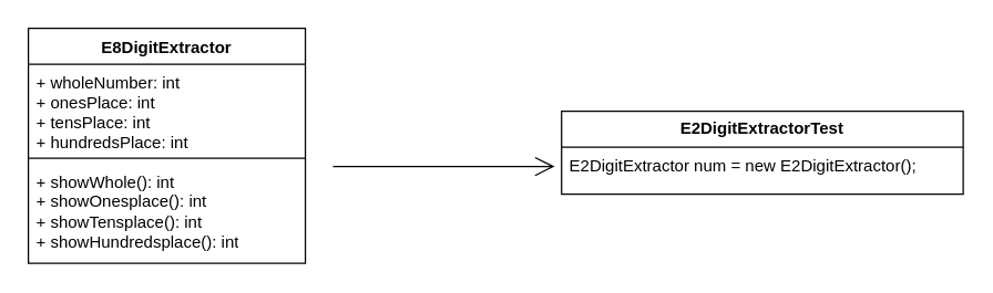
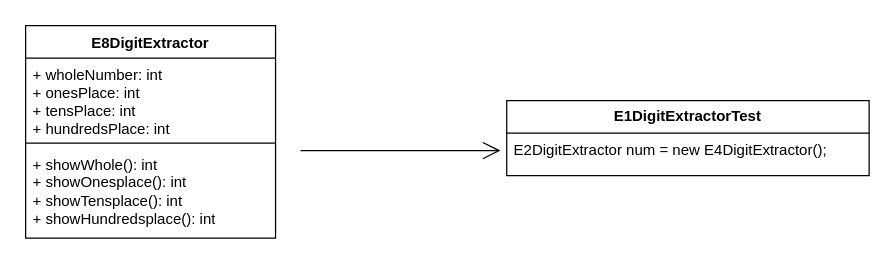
- <mxCell id="7" value="&lt;b&gt;E2DigitExtractorTest&lt;/b&gt;" style="swimlane;fontStyle=0;childLayout=stackLayout;horizontal=1;startSize=26;fillColor=none;horizontalStack=0;resizeParent=1;resizeParentMax=0;resizeLast=0;collapsible=1;marginBottom=0;whiteSpace=wrap;html=1;" vertex="1" parent="1"><mxGeometry x="405" y="80" width="290" height="60" as="geometry" /></mxCell>
+ <mxCell id="7" value="&lt;b&gt;E1DigitExtractorTest&lt;/b&gt;" style="swimlane;fontStyle=0;childLayout=stackLayout;horizontal=1;startSize=26;fillColor=none;horizontalStack=0;resizeParent=1;resizeParentMax=0;resizeLast=0;collapsible=1;marginBottom=0;whiteSpace=wrap;html=1;" vertex="1" parent="1"><mxGeometry x="405" y="80" width="290" height="60" as="geometry" /></mxCell>
- <mxCell id="8" value="E2DigitExtractor num = new E2DigitExtractor();" style="text;strokeColor=none;fillColor=none;align=left;verticalAlign=top;spacingLeft=4;spacingRight=4;overflow=hidden;rotatable=0;points=[[0,0.5],[1,0.5]];portConstraint=eastwest;whiteSpace=wrap;html=1;" vertex="1" parent="7"><mxGeometry y="26" width="290" height="34" as="geometry" /></mxCell>
+ <mxCell id="8" value="E2DigitExtractor num = new E4DigitExtractor();" style="text;strokeColor=none;fillColor=none;align=left;verticalAlign=top;spacingLeft=4;spacingRight=4;overflow=hidden;rotatable=0;points=[[0,0.5],[1,0.5]];portConstraint=eastwest;whiteSpace=wrap;html=1;" vertex="1" parent="7"><mxGeometry y="26" width="290" height="34" as="geometry" /></mxCell>
